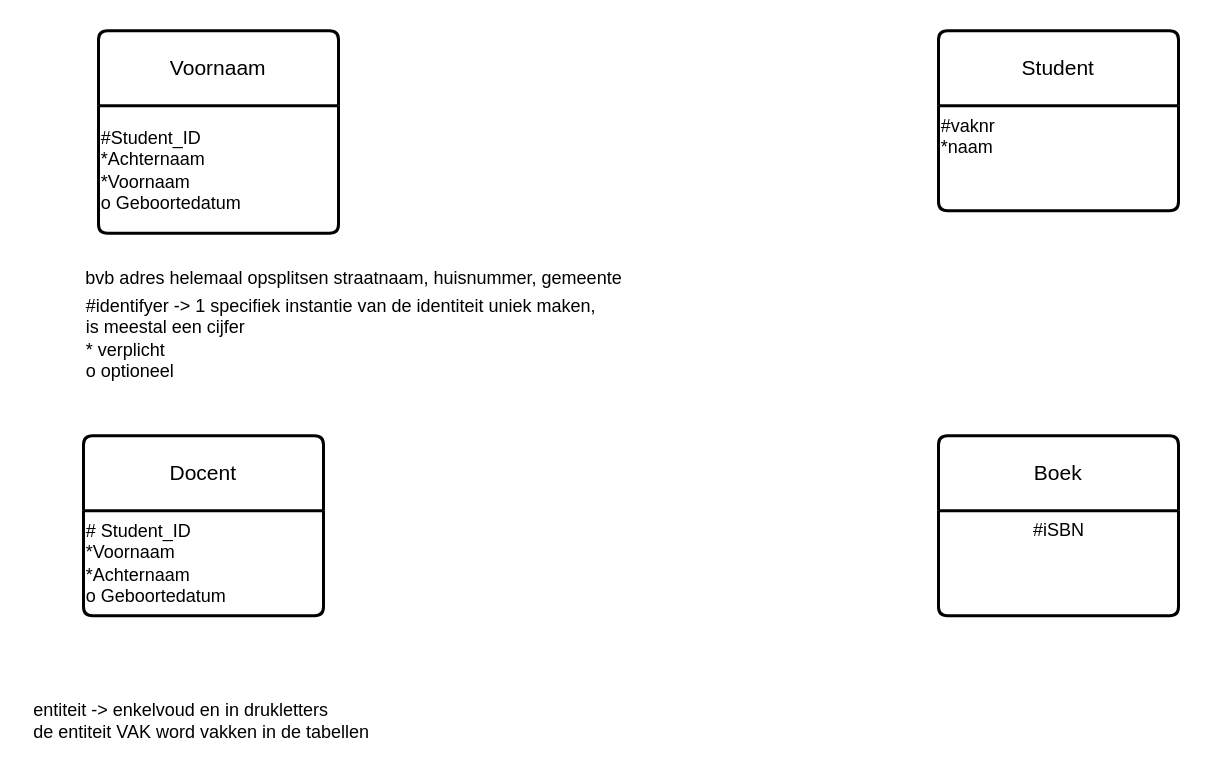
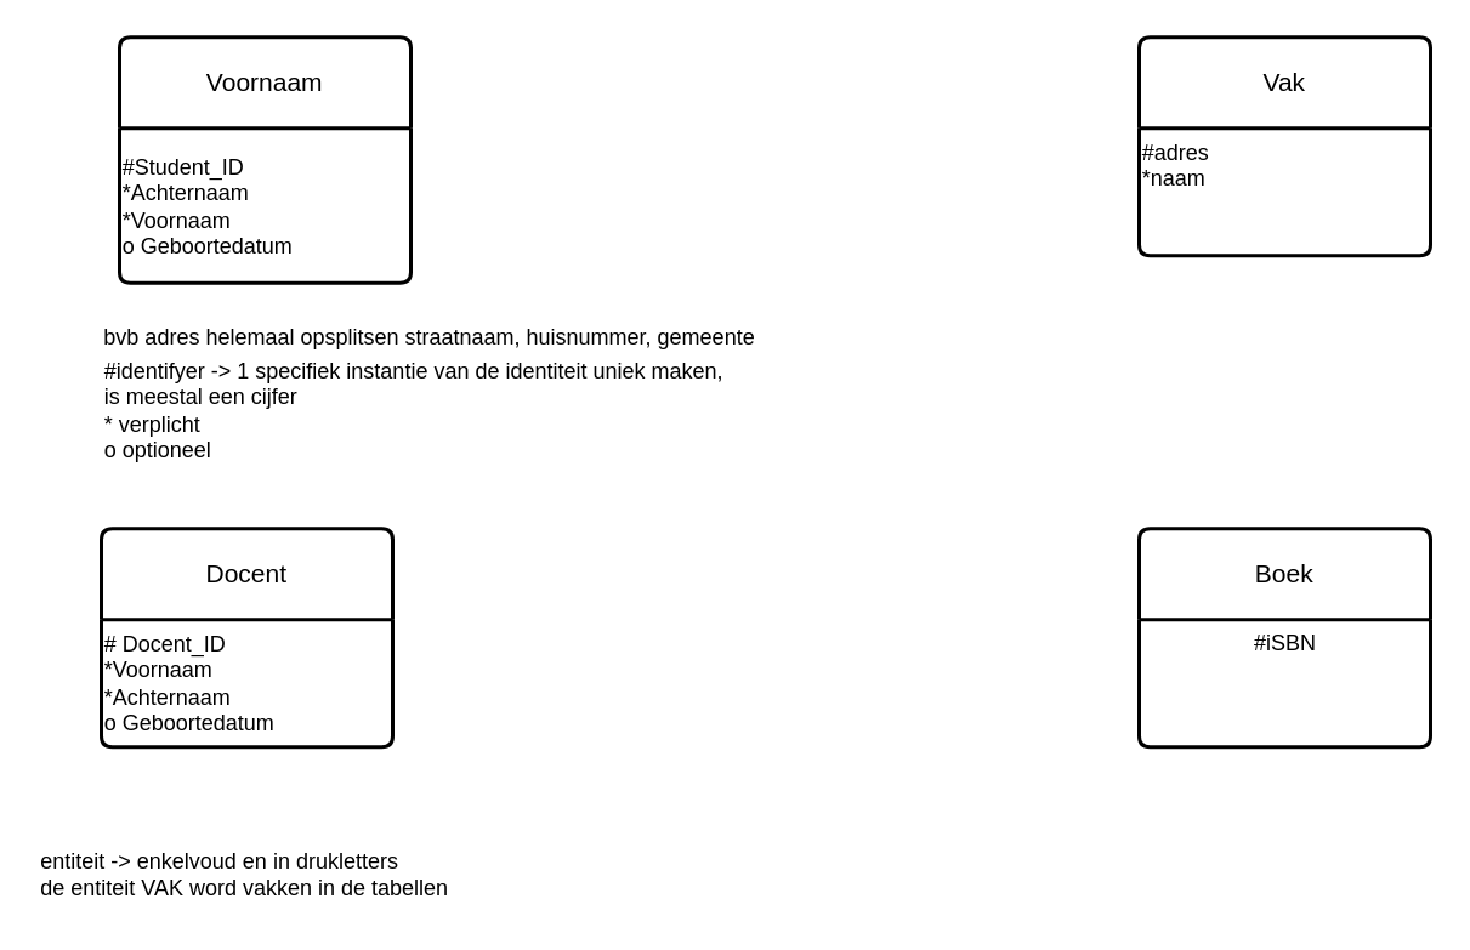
- <mxCell id="4" value="Student" style="swimlane;childLayout=stackLayout;horizontal=1;startSize=50;horizontalStack=0;rounded=1;fontSize=14;fontStyle=0;strokeWidth=2;resizeParent=0;resizeLast=1;shadow=0;dashed=0;align=center;arcSize=4;whiteSpace=wrap;html=1;" vertex="1" parent="1"><mxGeometry x="625" y="20" width="160" height="120" as="geometry" /></mxCell>
+ <mxCell id="4" value="Vak" style="swimlane;childLayout=stackLayout;horizontal=1;startSize=50;horizontalStack=0;rounded=1;fontSize=14;fontStyle=0;strokeWidth=2;resizeParent=0;resizeLast=1;shadow=0;dashed=0;align=center;arcSize=4;whiteSpace=wrap;html=1;" vertex="1" parent="1"><mxGeometry x="625" y="20" width="160" height="120" as="geometry" /></mxCell>
- <mxCell id="5" value="#vaknr&lt;br&gt;*naam" style="text;whiteSpace=wrap;html=1;" vertex="1" parent="4"><mxGeometry y="50" width="160" height="70" as="geometry" /></mxCell>
+ <mxCell id="5" value="#adres&lt;br&gt;*naam" style="text;whiteSpace=wrap;html=1;" vertex="1" parent="4"><mxGeometry y="50" width="160" height="70" as="geometry" /></mxCell>
- <mxCell id="7" value="# Student_ID&lt;div&gt;*Voornaam&lt;/div&gt;&lt;div&gt;*Achternaam&lt;/div&gt;&lt;div&gt;o Geboortedatum&lt;/div&gt;" style="text;html=1;align=left;verticalAlign=middle;resizable=0;points=[];autosize=1;strokeColor=none;fillColor=none;" vertex="1" parent="6"><mxGeometry y="50" width="160" height="70" as="geometry" /></mxCell>
+ <mxCell id="7" value="# Docent_ID&lt;div&gt;*Voornaam&lt;/div&gt;&lt;div&gt;*Achternaam&lt;/div&gt;&lt;div&gt;o Geboortedatum&lt;/div&gt;" style="text;html=1;align=left;verticalAlign=middle;resizable=0;points=[];autosize=1;strokeColor=none;fillColor=none;" vertex="1" parent="6"><mxGeometry y="50" width="160" height="70" as="geometry" /></mxCell>
